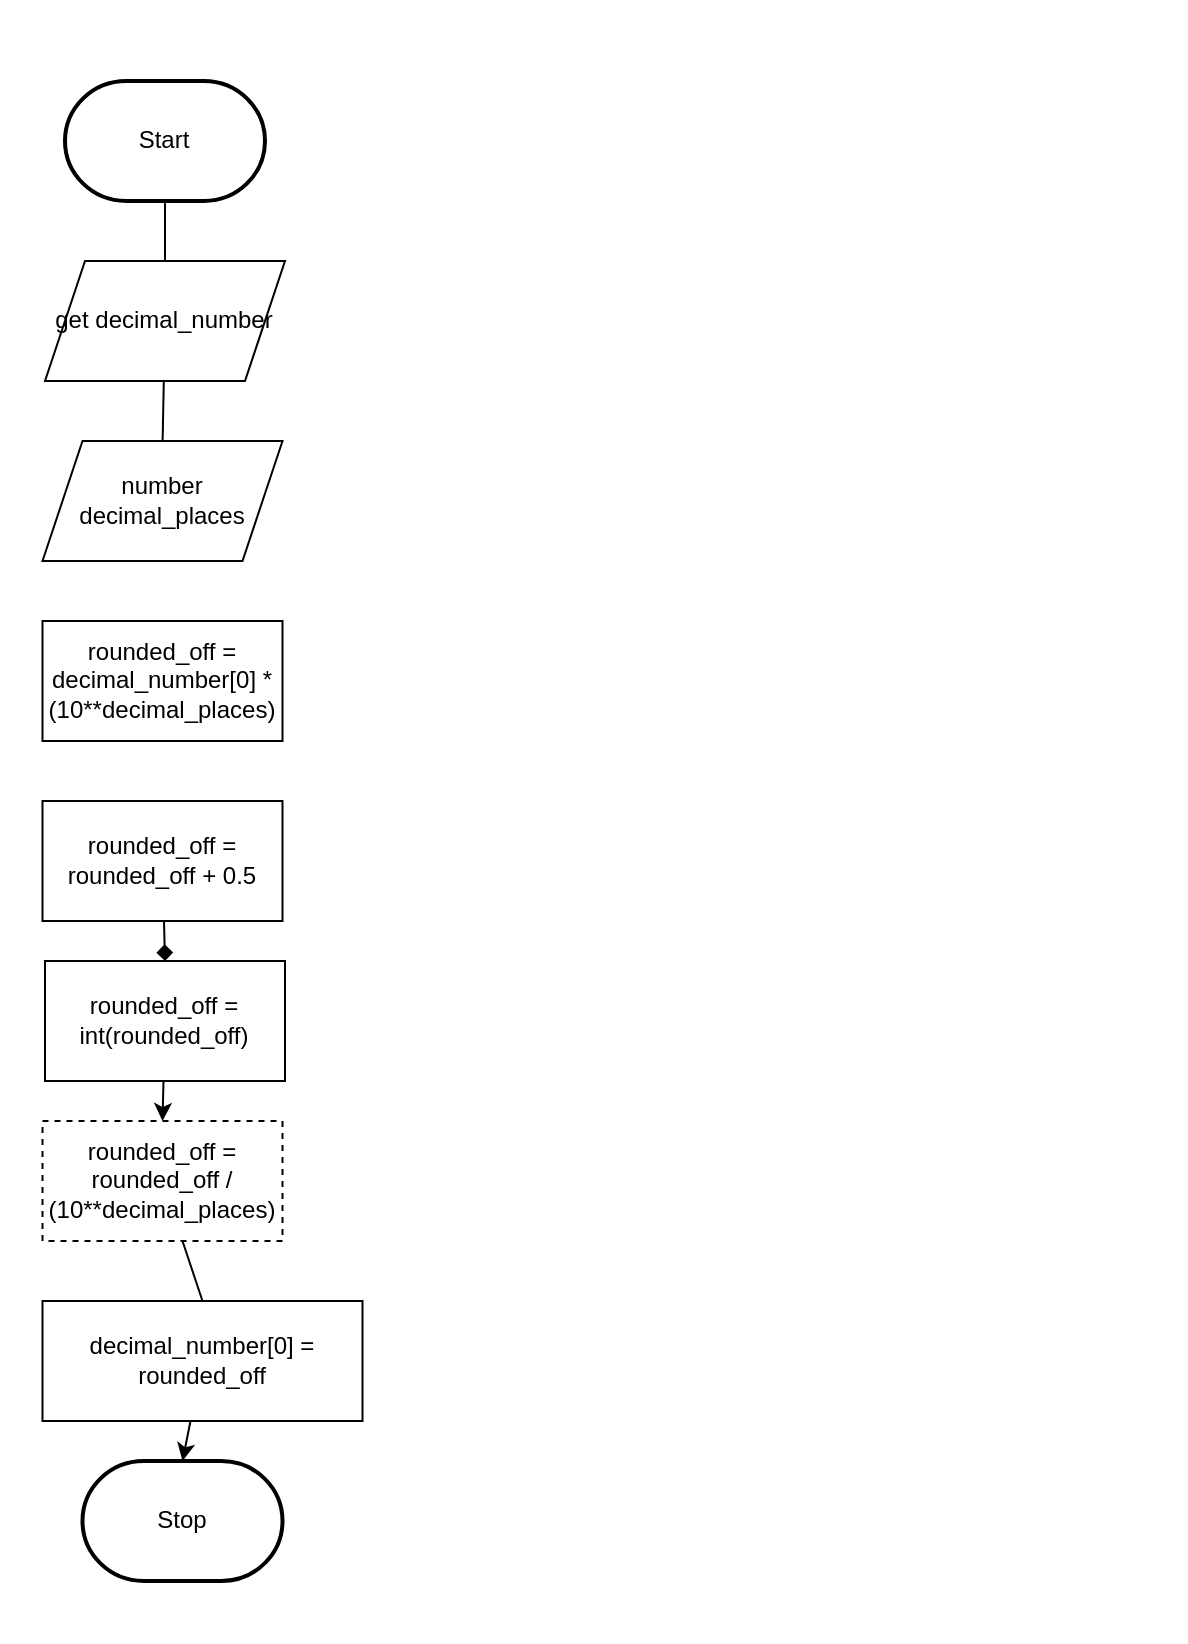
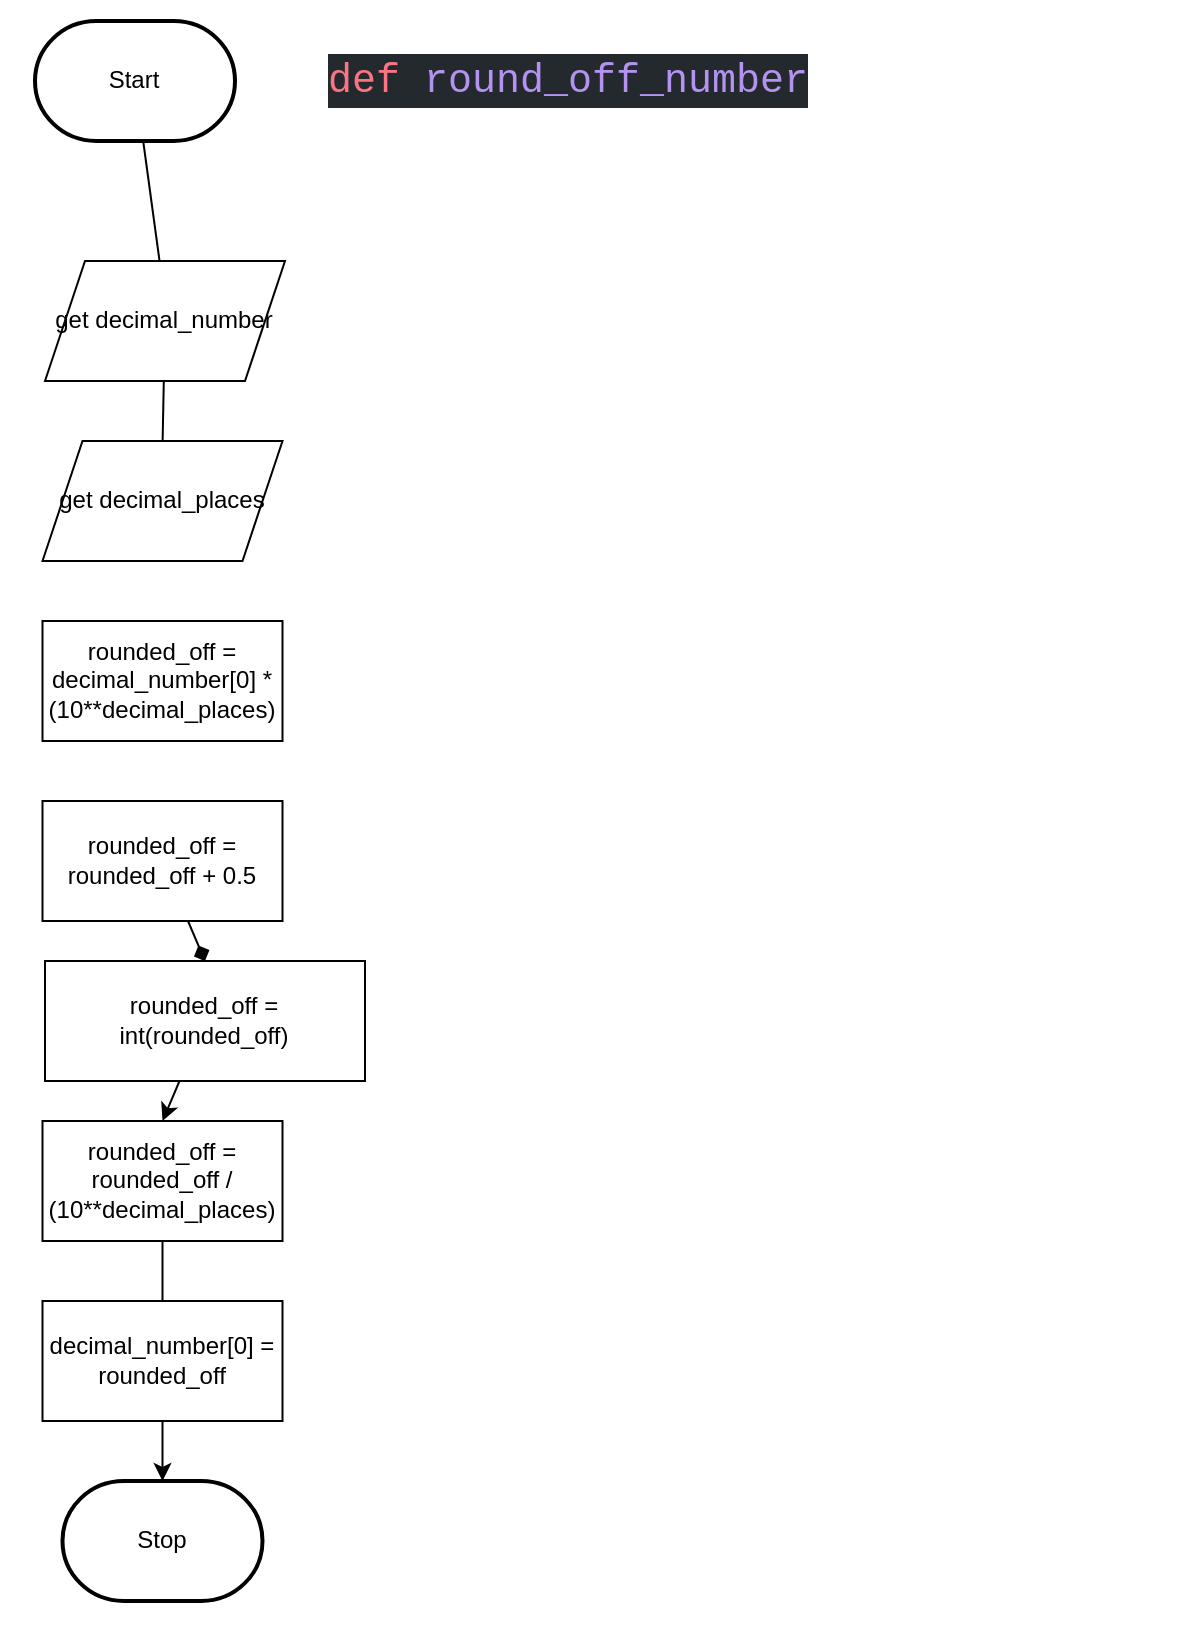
+ <mxCell id="6" value="&lt;div style=&quot;color: rgb(225 , 228 , 232) ; background-color: rgb(36 , 41 , 46) ; font-family: &amp;#34;comic mono&amp;#34; , &amp;#34;consolas&amp;#34; , &amp;#34;courier new&amp;#34; , monospace , &amp;#34;consolas&amp;#34; , &amp;#34;courier new&amp;#34; , monospace ; font-weight: normal ; font-size: 20px ; line-height: 27px&quot;&gt;&lt;div style=&quot;font-family: &amp;#34;comic mono&amp;#34; , &amp;#34;consolas&amp;#34; , &amp;#34;courier new&amp;#34; , monospace , &amp;#34;consolas&amp;#34; , &amp;#34;courier new&amp;#34; , monospace ; line-height: 27px&quot;&gt;&lt;span style=&quot;color: #f97583&quot;&gt;def&lt;/span&gt; &lt;span style=&quot;color: #b392f0&quot;&gt;round_off_number&lt;/span&gt;&lt;/div&gt;&lt;/div&gt;" style="text;whiteSpace=wrap;html=1;" parent="1" vertex="1"><mxGeometry x="162" y="20" width="410" height="40" as="geometry" /></mxCell>
- <mxCell id="3" value="Start" style="strokeWidth=2;html=1;shape=mxgraph.flowchart.terminator;whiteSpace=wrap;" parent="1" vertex="1"><mxGeometry x="32" y="40" width="100" height="60" as="geometry" /></mxCell>
+ <mxCell id="3" value="Start" style="strokeWidth=2;html=1;shape=mxgraph.flowchart.terminator;whiteSpace=wrap;" parent="1" vertex="1"><mxGeometry x="17" y="10" width="100" height="60" as="geometry" /></mxCell>
- <mxCell id="10" value="number decimal_places" style="shape=parallelogram;perimeter=parallelogramPerimeter;whiteSpace=wrap;html=1;fixedSize=1;" parent="1" vertex="1"><mxGeometry x="20.75" y="220" width="120" height="60" as="geometry" /></mxCell>
+ <mxCell id="10" value="get decimal_places" style="shape=parallelogram;perimeter=parallelogramPerimeter;whiteSpace=wrap;html=1;fixedSize=1;" parent="1" vertex="1"><mxGeometry x="20.75" y="220" width="120" height="60" as="geometry" /></mxCell>
- <mxCell id="15" value="rounded_off = int(rounded_off)" style="rounded=0;whiteSpace=wrap;html=1;" parent="1" vertex="1"><mxGeometry x="22" y="480" width="120" height="60" as="geometry" /></mxCell>
+ <mxCell id="15" value="rounded_off = int(rounded_off)" style="rounded=0;whiteSpace=wrap;html=1;" parent="1" vertex="1"><mxGeometry x="22" y="480" width="160" height="60" as="geometry" /></mxCell>
- <mxCell id="13" value="rounded_off = rounded_off / (10**decimal_places)" style="rounded=0;whiteSpace=wrap;html=1;dashed=1;" parent="1" vertex="1"><mxGeometry x="20.75" y="560" width="120" height="60" as="geometry" /></mxCell>
+ <mxCell id="13" value="rounded_off = rounded_off / (10**decimal_places)" style="rounded=0;whiteSpace=wrap;html=1;" parent="1" vertex="1"><mxGeometry x="20.75" y="560" width="120" height="60" as="geometry" /></mxCell>
- <mxCell id="18" value="decimal_number[0] = rounded_off" style="rounded=0;whiteSpace=wrap;html=1;" vertex="1" parent="1"><mxGeometry x="20.75" y="650" width="160" height="60" as="geometry" /></mxCell>
+ <mxCell id="18" value="decimal_number[0] = rounded_off" style="rounded=0;whiteSpace=wrap;html=1;" vertex="1" parent="1"><mxGeometry x="20.75" y="650" width="120" height="60" as="geometry" /></mxCell>
- <mxCell id="9" value="Stop" style="strokeWidth=2;html=1;shape=mxgraph.flowchart.terminator;whiteSpace=wrap;" parent="1" vertex="1"><mxGeometry x="40.75" y="730" width="100" height="60" as="geometry" /></mxCell>
+ <mxCell id="9" value="Stop" style="strokeWidth=2;html=1;shape=mxgraph.flowchart.terminator;whiteSpace=wrap;" parent="1" vertex="1"><mxGeometry x="30.75" y="740" width="100" height="60" as="geometry" /></mxCell>
